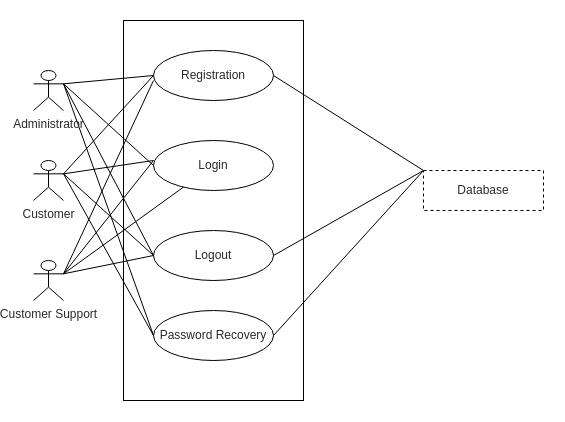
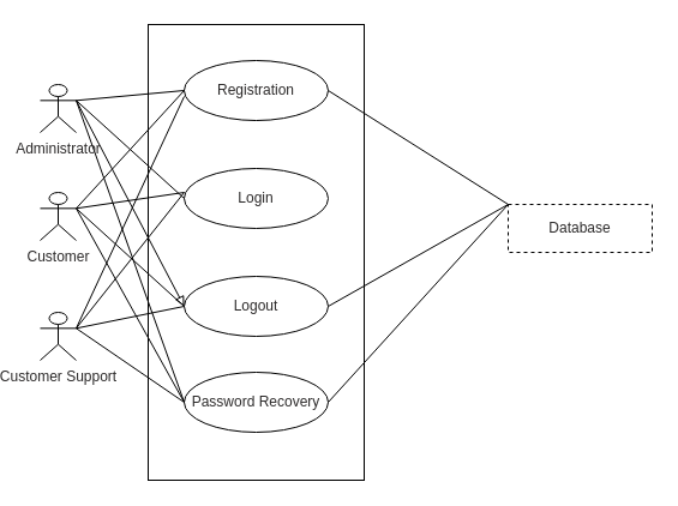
- <mxCell id="15" style="edgeStyle=none;html=1;exitX=1;exitY=0.333;exitDx=0;exitDy=0;exitPerimeter=0;endArrow=none;endFill=0;fillColor=none;strokeColor=#000000;fontColor=#2c2a2a;" parent="1" source="16" target="4" edge="1"><mxGeometry relative="1" as="geometry" /></mxCell>
+ <mxCell id="15" style="edgeStyle=none;html=1;exitX=1;exitY=0.333;exitDx=0;exitDy=0;exitPerimeter=0;entryX=0;entryY=0.5;entryDx=0;entryDy=0;endArrow=none;endFill=0;fillColor=none;strokeColor=#000000;fontColor=#2c2a2a;" parent="1" source="16" target="6" edge="1"><mxGeometry relative="1" as="geometry" /></mxCell>
- <mxCell id="9" style="edgeStyle=none;html=1;exitX=1;exitY=0.333;exitDx=0;exitDy=0;exitPerimeter=0;entryX=0;entryY=0.5;entryDx=0;entryDy=0;endArrow=none;endFill=0;fillColor=none;strokeColor=#000000;fontColor=#2c2a2a;" parent="1" source="11" target="5" edge="1"><mxGeometry relative="1" as="geometry" /></mxCell>
+ <mxCell id="9" style="edgeStyle=none;html=1;exitX=1;exitY=0.333;exitDx=0;exitDy=0;exitPerimeter=0;entryX=0;entryY=0.5;entryDx=0;entryDy=0;endArrow=block;endFill=0;fillColor=none;strokeColor=#000000;fontColor=#2c2a2a;" parent="1" source="11" target="5" edge="1"><mxGeometry relative="1" as="geometry" /></mxCell>
